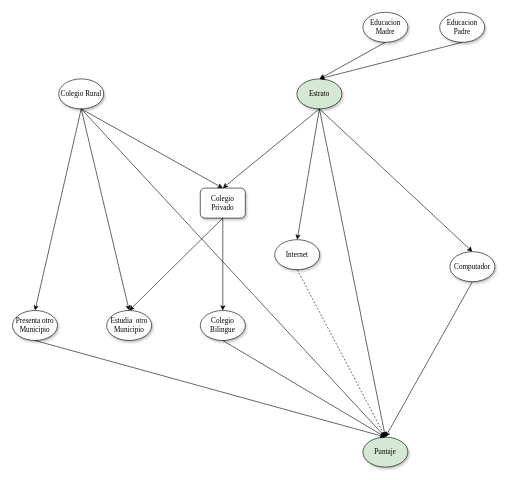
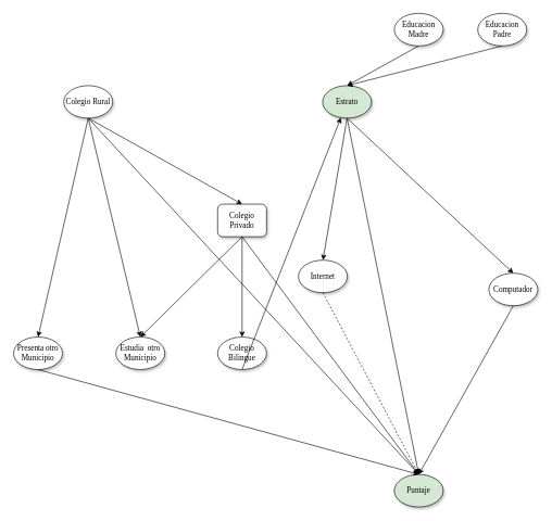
- <mxCell id="22" value="" style="endArrow=classic;html=1;rounded=0;exitX=0.5;exitY=1;exitDx=0;exitDy=0;entryX=0.5;entryY=0;entryDx=0;entryDy=0;" parent="1" source="6" target="5" edge="1"><mxGeometry width="50" height="50" relative="1" as="geometry"><mxPoint x="527" y="134" as="sourcePoint" /><mxPoint x="527" y="190" as="targetPoint" /></mxGeometry></mxCell>
+ <mxCell id="26" value="" style="endArrow=classic;html=1;rounded=0;exitX=0.5;exitY=1;exitDx=0;exitDy=0;entryX=0.5;entryY=0;entryDx=0;entryDy=0;" parent="1" source="5" target="13" edge="1"><mxGeometry width="50" height="50" relative="1" as="geometry"><mxPoint x="537" y="144" as="sourcePoint" /><mxPoint x="533" y="216" as="targetPoint" /></mxGeometry></mxCell>
- <mxCell id="29" value="" style="endArrow=classic;html=1;rounded=0;exitX=0.5;exitY=1;exitDx=0;exitDy=0;entryX=0.5;entryY=0;entryDx=0;entryDy=0;" parent="1" source="4" target="13" edge="1"><mxGeometry width="50" height="50" relative="1" as="geometry"><mxPoint x="577" y="184" as="sourcePoint" /><mxPoint x="573" y="256" as="targetPoint" /></mxGeometry></mxCell>
+ <mxCell id="29" value="" style="endArrow=classic;html=1;rounded=0;exitX=0.5;exitY=1;exitDx=0;exitDy=0;" parent="1" source="4" target="6" edge="1"><mxGeometry width="50" height="50" relative="1" as="geometry"><mxPoint x="577" y="184" as="sourcePoint" /><mxPoint x="573" y="256" as="targetPoint" /></mxGeometry></mxCell>
